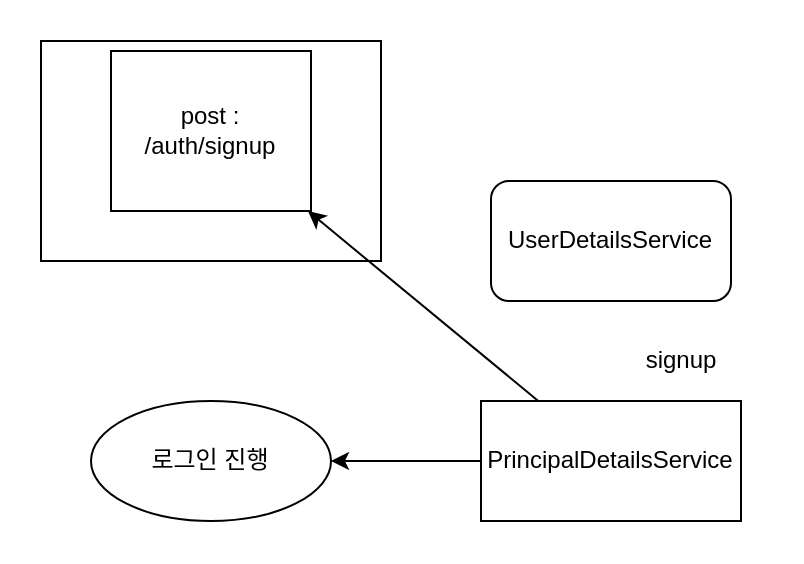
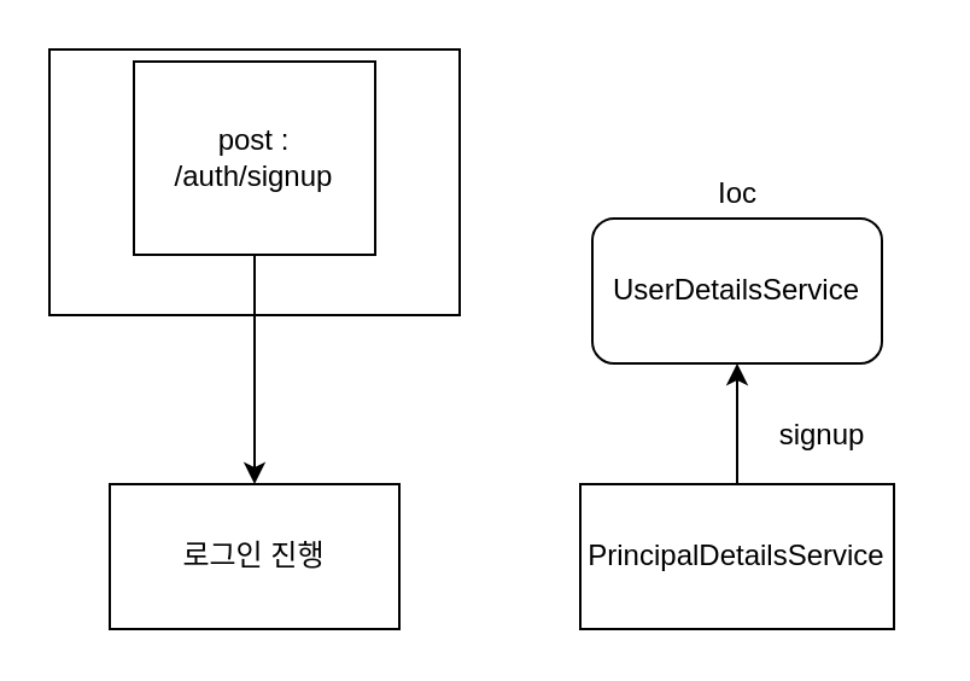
+ <mxCell id="7" value="Ioc" style="text;html=1;align=center;verticalAlign=middle;resizable=0;points=[];autosize=1;strokeColor=none;fillColor=none;" vertex="1" parent="1"><mxGeometry x="290" y="70" width="30" height="20" as="geometry" /></mxCell>
+ <mxCell id="3" style="edgeStyle=none;html=1;exitX=0.5;exitY=1;exitDx=0;exitDy=0;entryX=0.5;entryY=0;entryDx=0;entryDy=0;" edge="1" parent="1" source="4" target="5"><mxGeometry relative="1" as="geometry" /></mxCell>
- <mxCell id="8" style="edgeStyle=none;html=1;" edge="1" parent="1" source="10" target="4"><mxGeometry relative="1" as="geometry" /></mxCell>
+ <mxCell id="8" style="edgeStyle=none;html=1;entryX=0.5;entryY=1;entryDx=0;entryDy=0;" edge="1" parent="1" source="10" target="6"><mxGeometry relative="1" as="geometry" /></mxCell>
- <mxCell id="5" value="로그인 진행" style="ellipse;whiteSpace=wrap;html=1;" vertex="1" parent="1"><mxGeometry x="45" y="200" width="120" height="60" as="geometry" /></mxCell>
+ <mxCell id="5" value="로그인 진행" style="whiteSpace=wrap;html=1;" vertex="1" parent="1"><mxGeometry x="45" y="200" width="120" height="60" as="geometry" /></mxCell>
- <mxCell id="9" style="edgeStyle=none;html=1;entryX=1;entryY=0.5;entryDx=0;entryDy=0;" edge="1" parent="1" source="10" target="5"><mxGeometry relative="1" as="geometry" /></mxCell>
